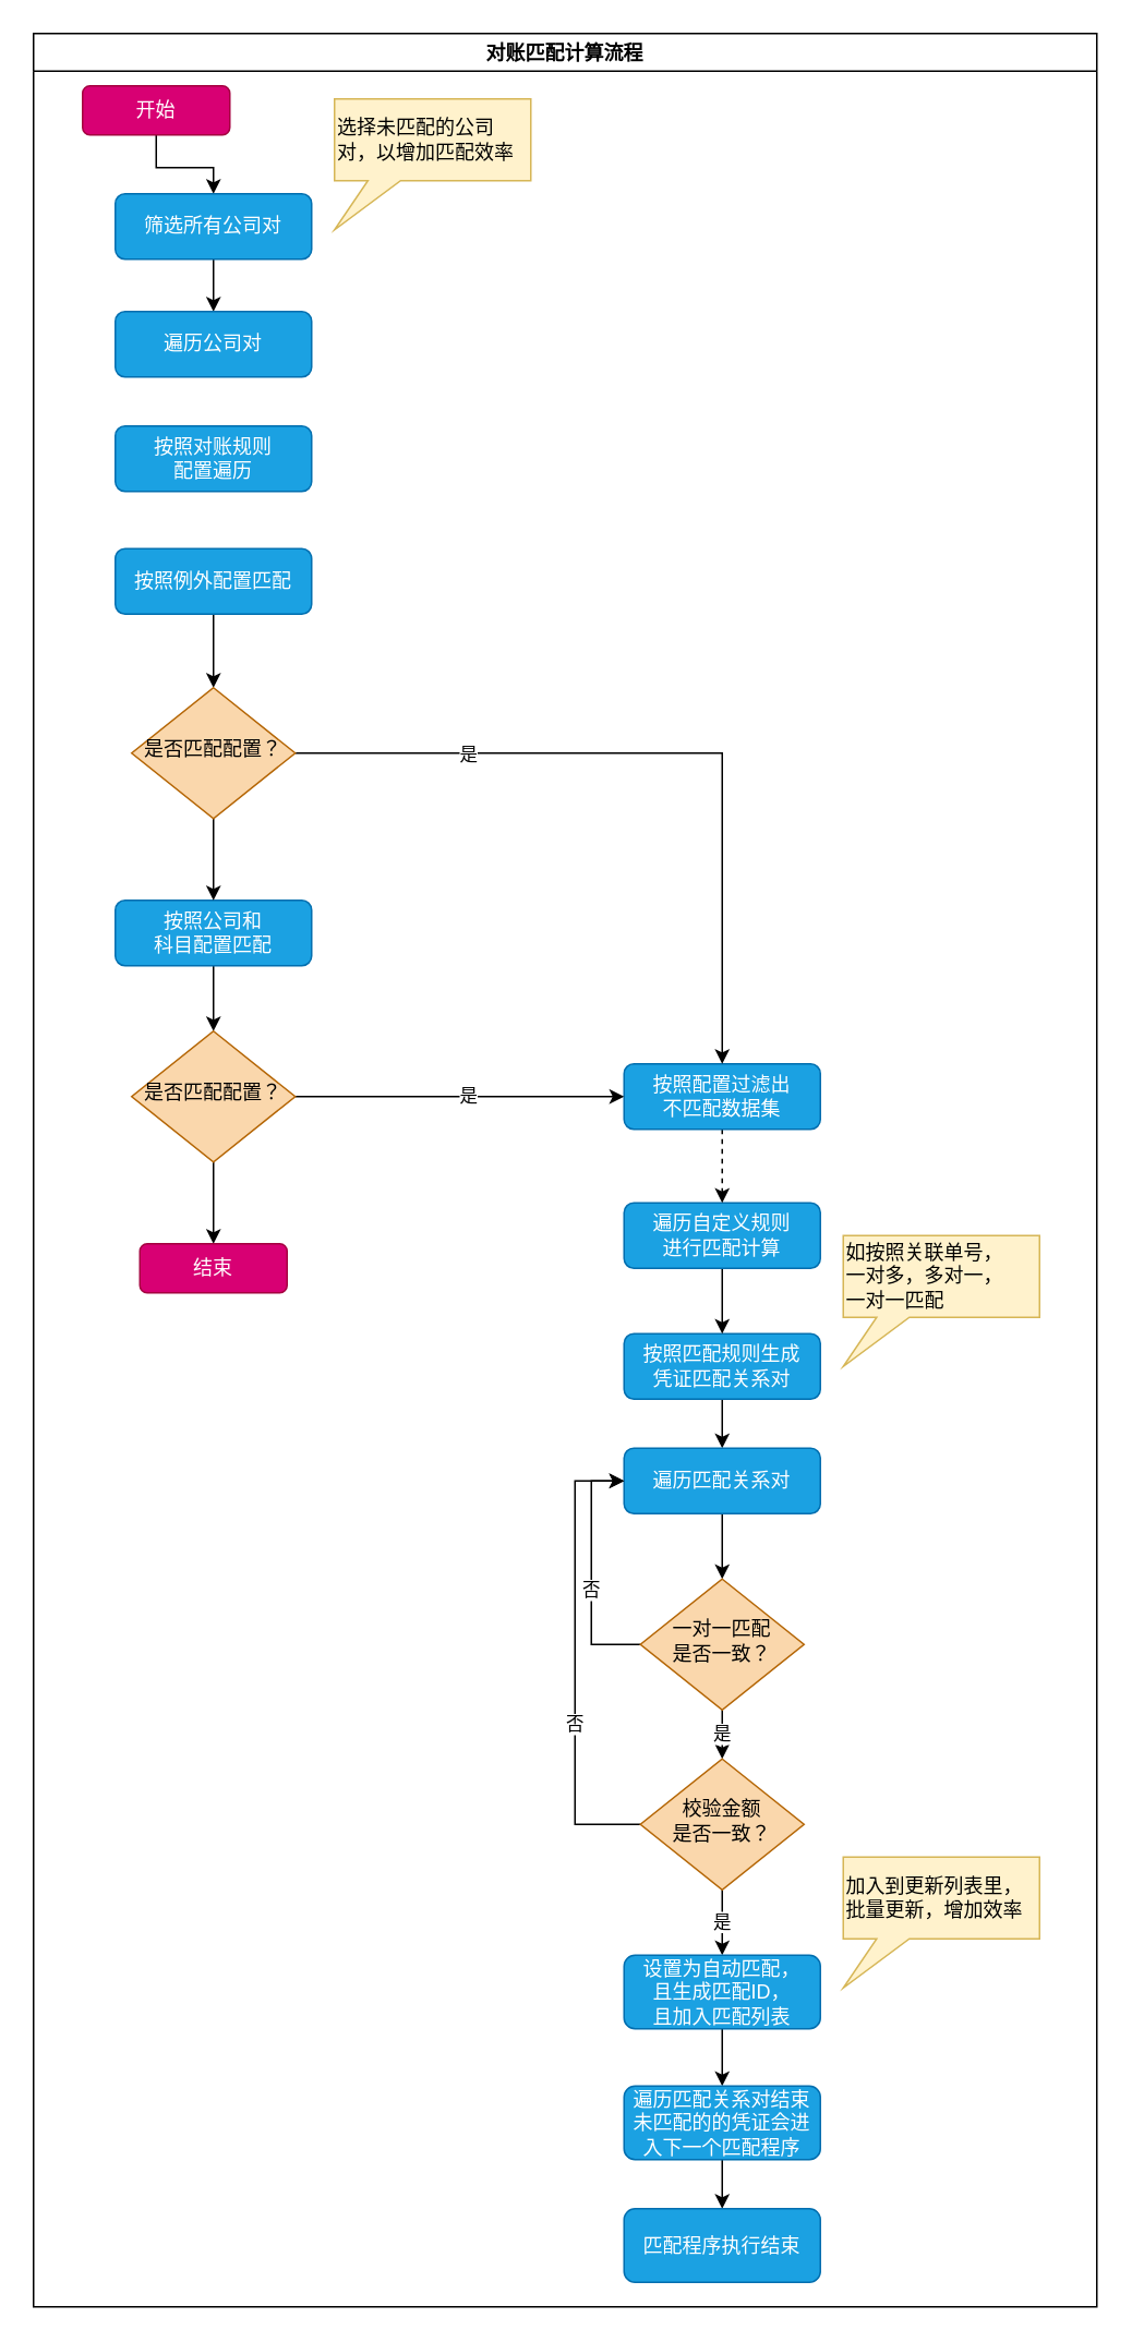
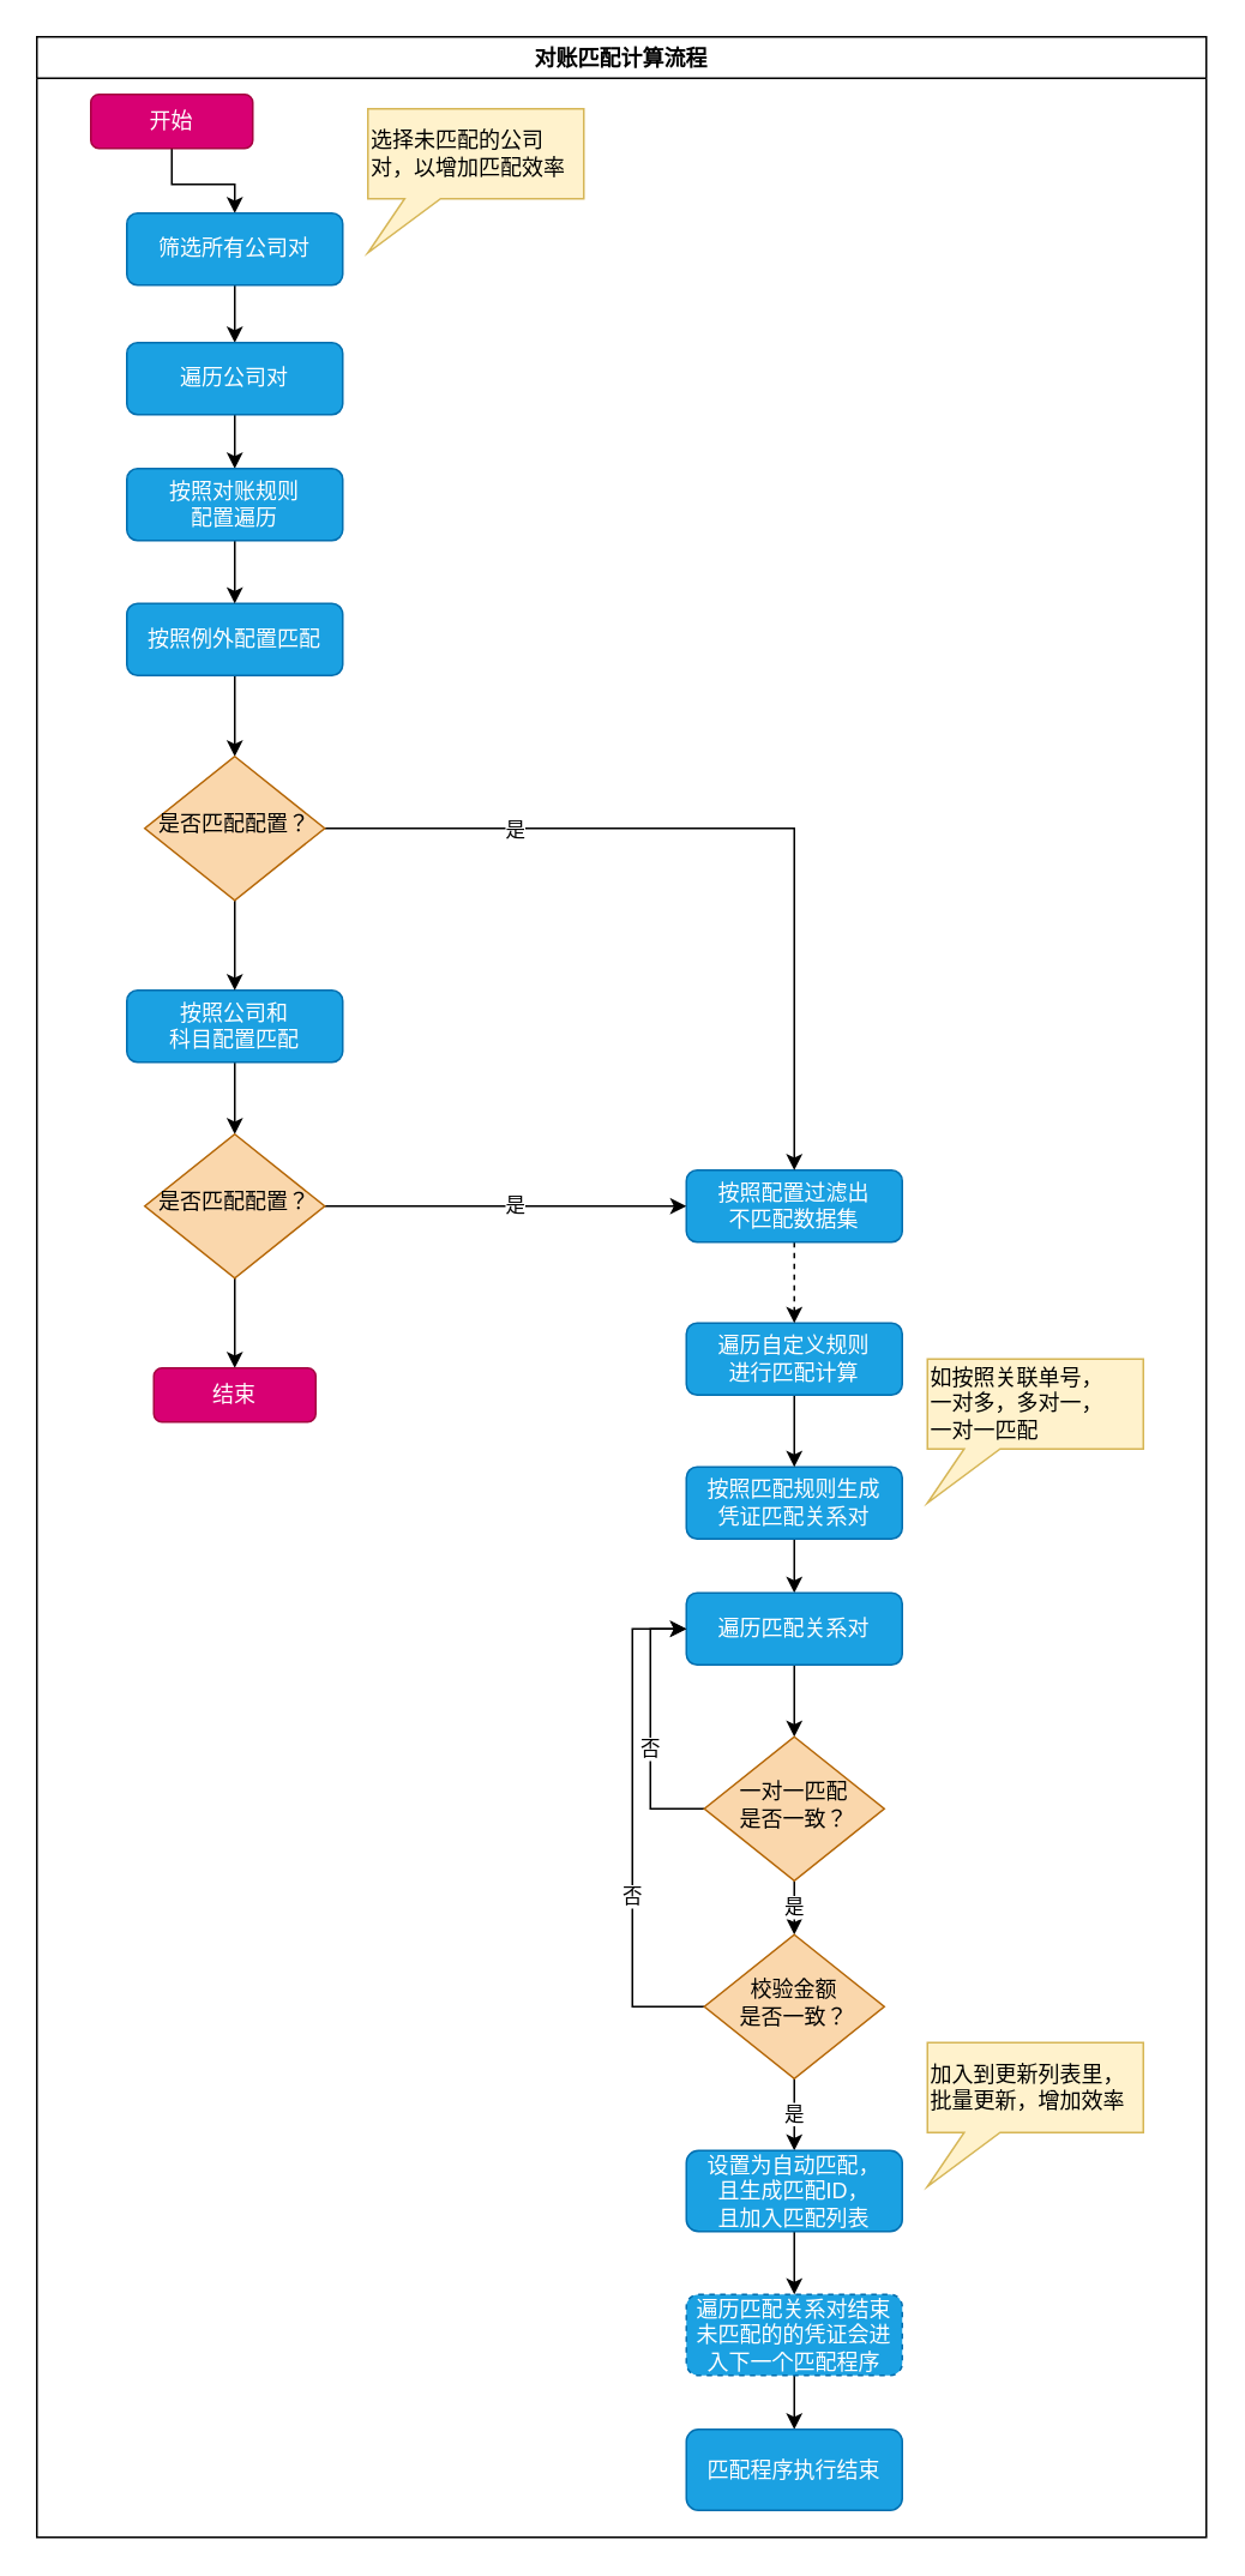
+ <mxCell id="7" style="edgeStyle=orthogonalEdgeStyle;rounded=0;orthogonalLoop=1;jettySize=auto;html=1;entryX=0.5;entryY=0;entryDx=0;entryDy=0;" edge="1" parent="1" source="8" target="32"><mxGeometry relative="1" as="geometry" /></mxCell>
+ <mxCell id="31" style="edgeStyle=orthogonalEdgeStyle;rounded=0;orthogonalLoop=1;jettySize=auto;html=1;" edge="1" parent="1" source="32" target="10"><mxGeometry relative="1" as="geometry" /></mxCell>
- <mxCell id="28" value="遍历匹配关系对结束&lt;br&gt;未匹配的的凭证会进入下一个匹配程序" style="rounded=1;whiteSpace=wrap;html=1;fontSize=12;glass=0;strokeWidth=1;shadow=0;fillColor=#1ba1e2;fontColor=#ffffff;strokeColor=#006EAF;" vertex="1" parent="1"><mxGeometry x="381" y="1275" width="120" height="45" as="geometry" /></mxCell>
+ <mxCell id="28" value="遍历匹配关系对结束&lt;br&gt;未匹配的的凭证会进入下一个匹配程序" style="rounded=1;whiteSpace=wrap;html=1;fontSize=12;glass=0;strokeWidth=1;shadow=0;fillColor=#1ba1e2;fontColor=#ffffff;strokeColor=#006EAF;dashed=1;" vertex="1" parent="1"><mxGeometry x="381" y="1275" width="120" height="45" as="geometry" /></mxCell>
